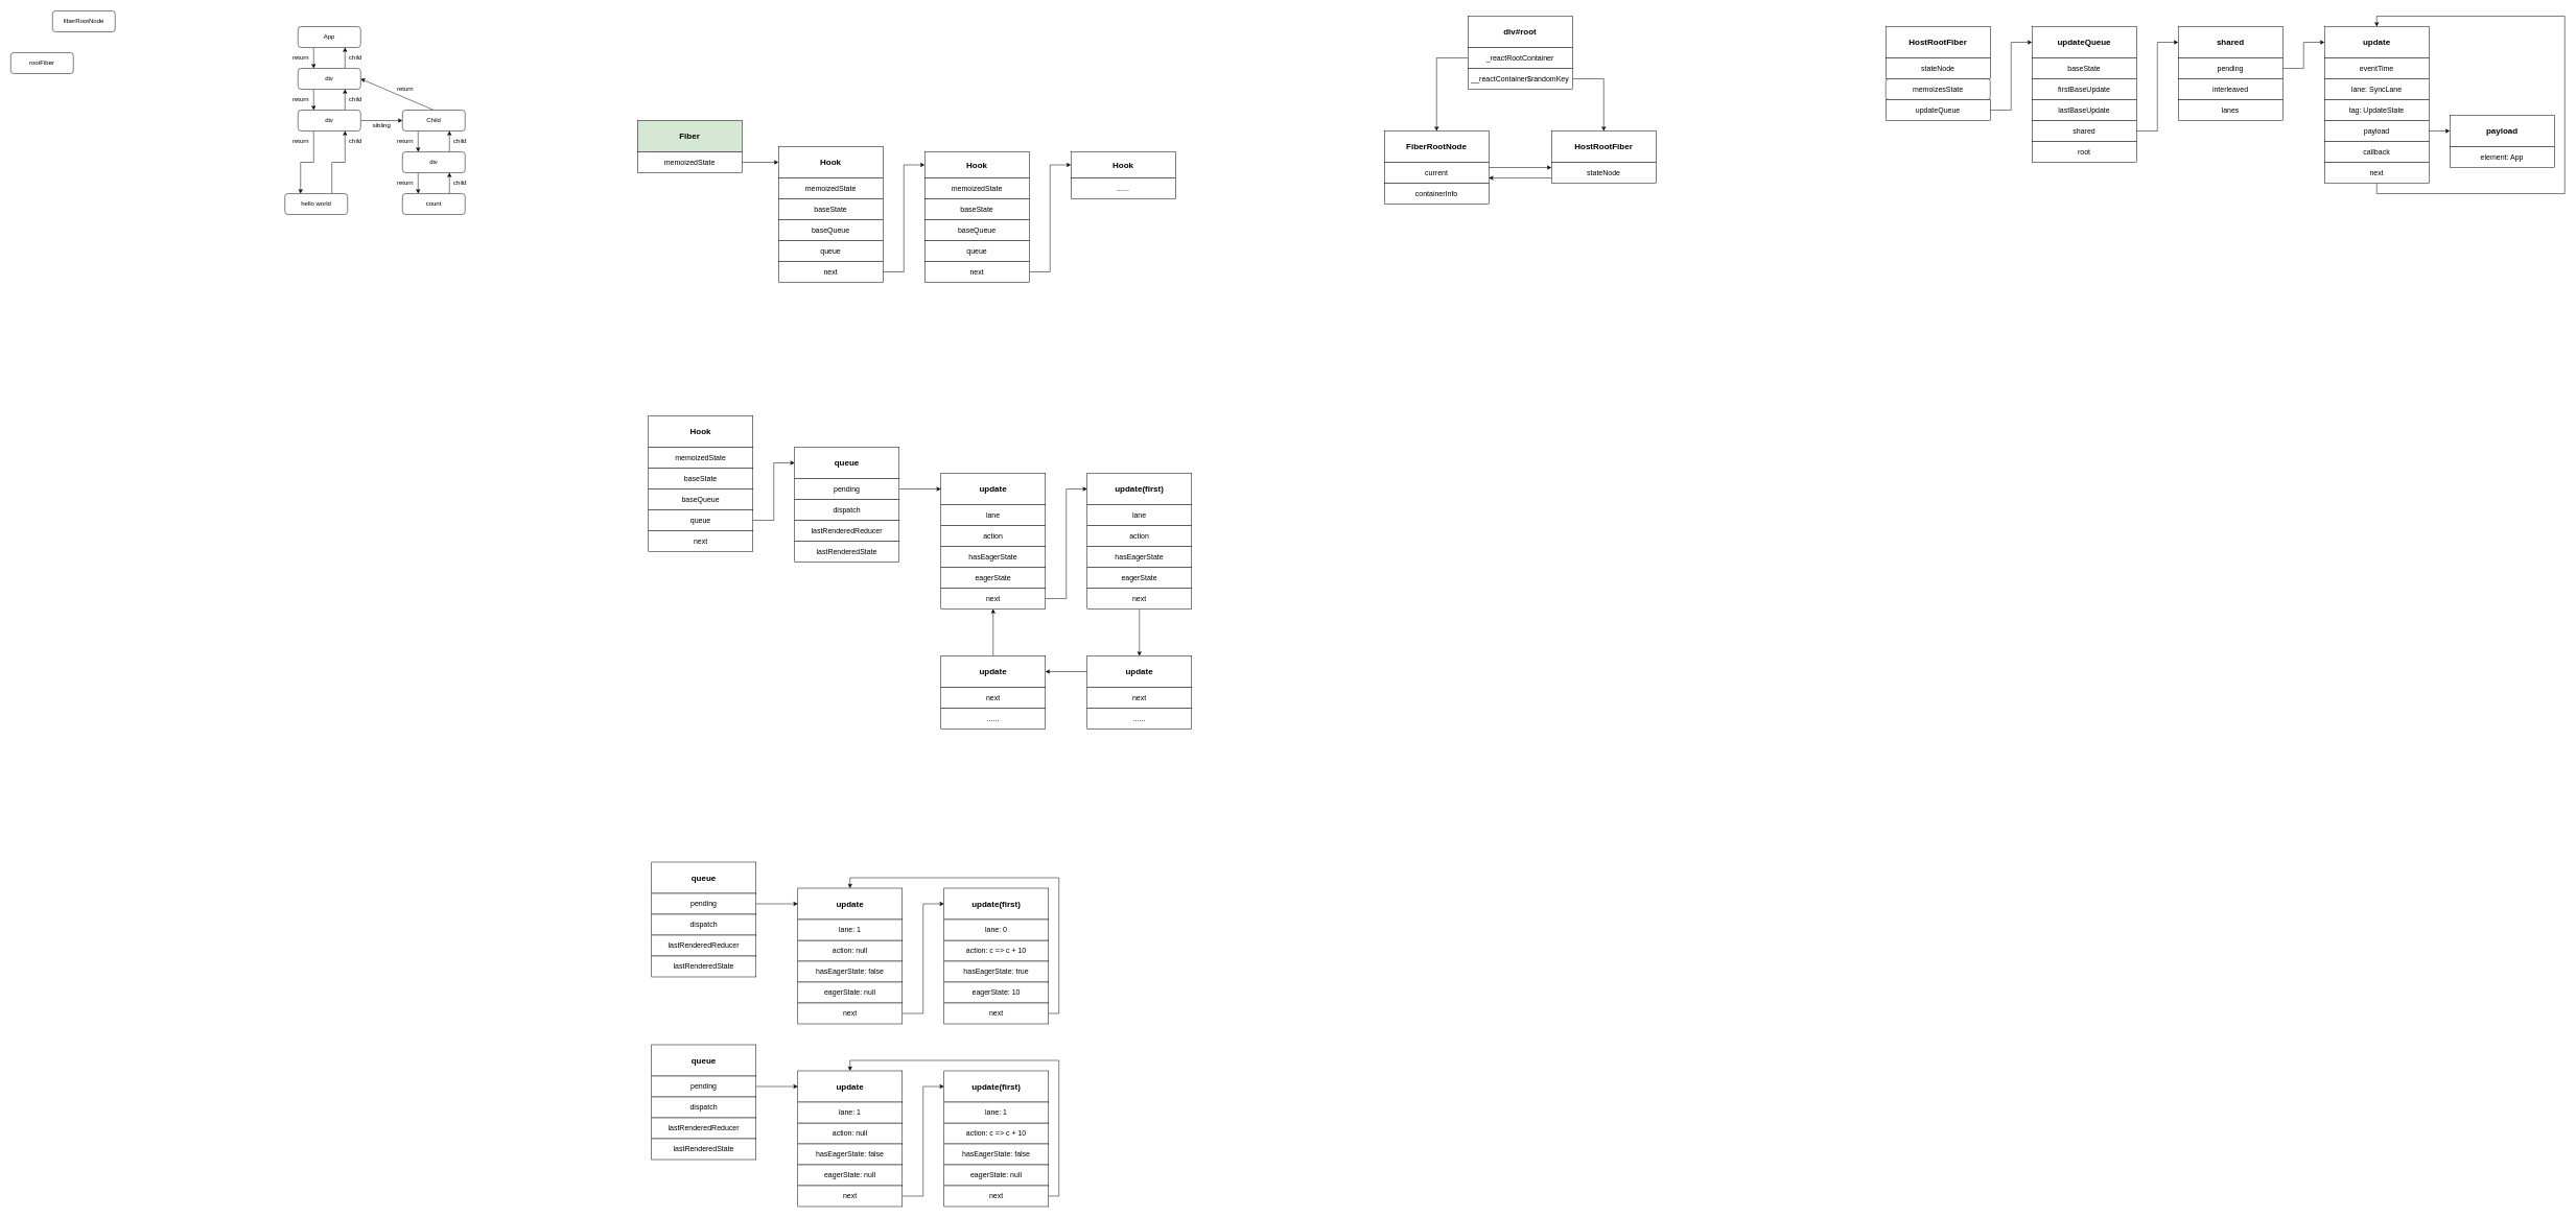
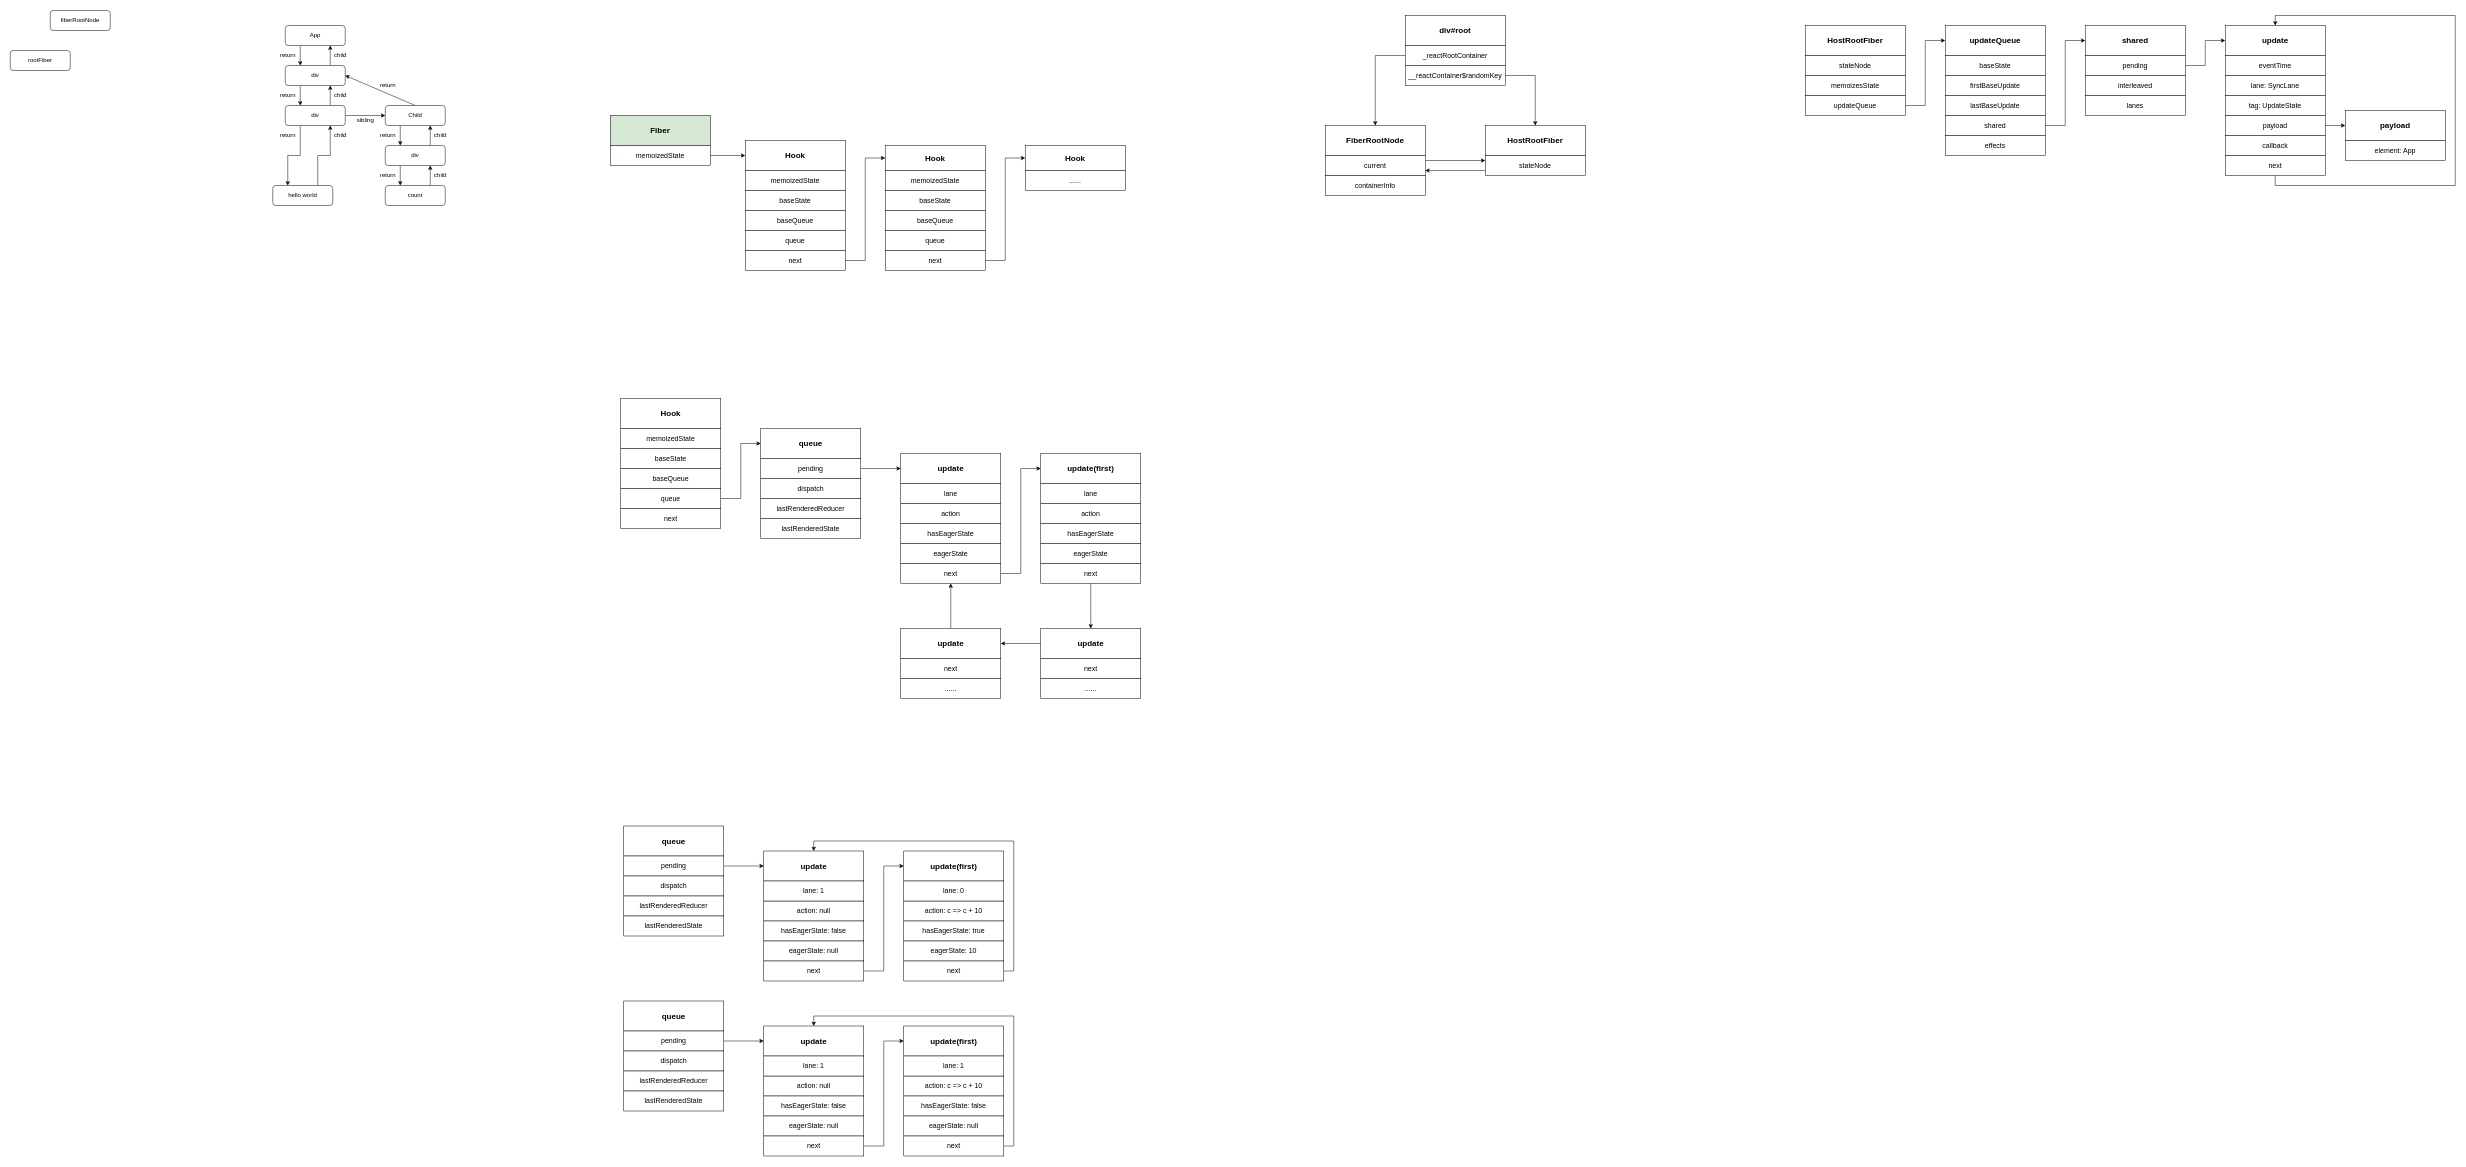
- <mxCell id="110" value="memoizesState" style="whiteSpace=wrap;html=1;fontSize=14;rounded=1;" parent="1" vertex="1"><mxGeometry x="3610" y="150" width="200" height="40" as="geometry" /></mxCell>
+ <mxCell id="110" value="memoizesState" style="rounded=0;whiteSpace=wrap;html=1;fontSize=14;" parent="1" vertex="1"><mxGeometry x="3610" y="150" width="200" height="40" as="geometry" /></mxCell>
- <mxCell id="119" value="root" style="rounded=0;whiteSpace=wrap;html=1;fontSize=14;" parent="1" vertex="1"><mxGeometry x="3890" y="270" width="200" height="40" as="geometry" /></mxCell>
+ <mxCell id="119" value="effects" style="rounded=0;whiteSpace=wrap;html=1;fontSize=14;" parent="1" vertex="1"><mxGeometry x="3890" y="270" width="200" height="40" as="geometry" /></mxCell>
